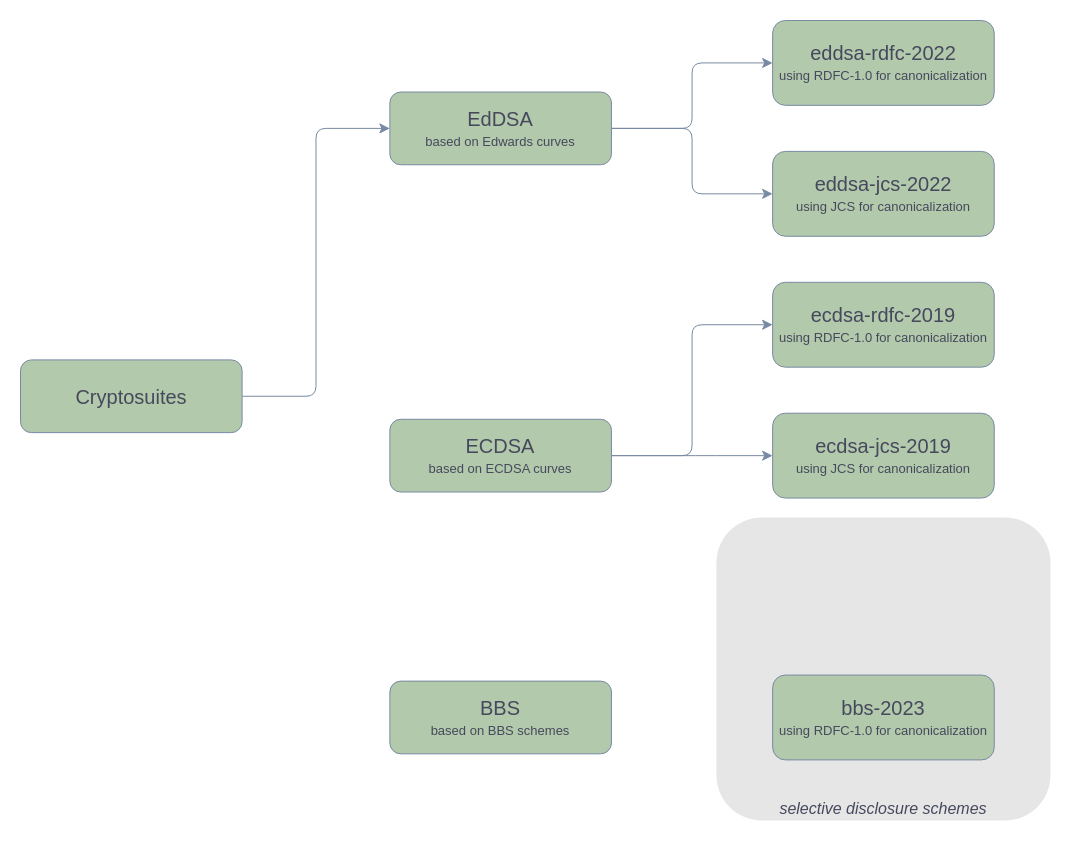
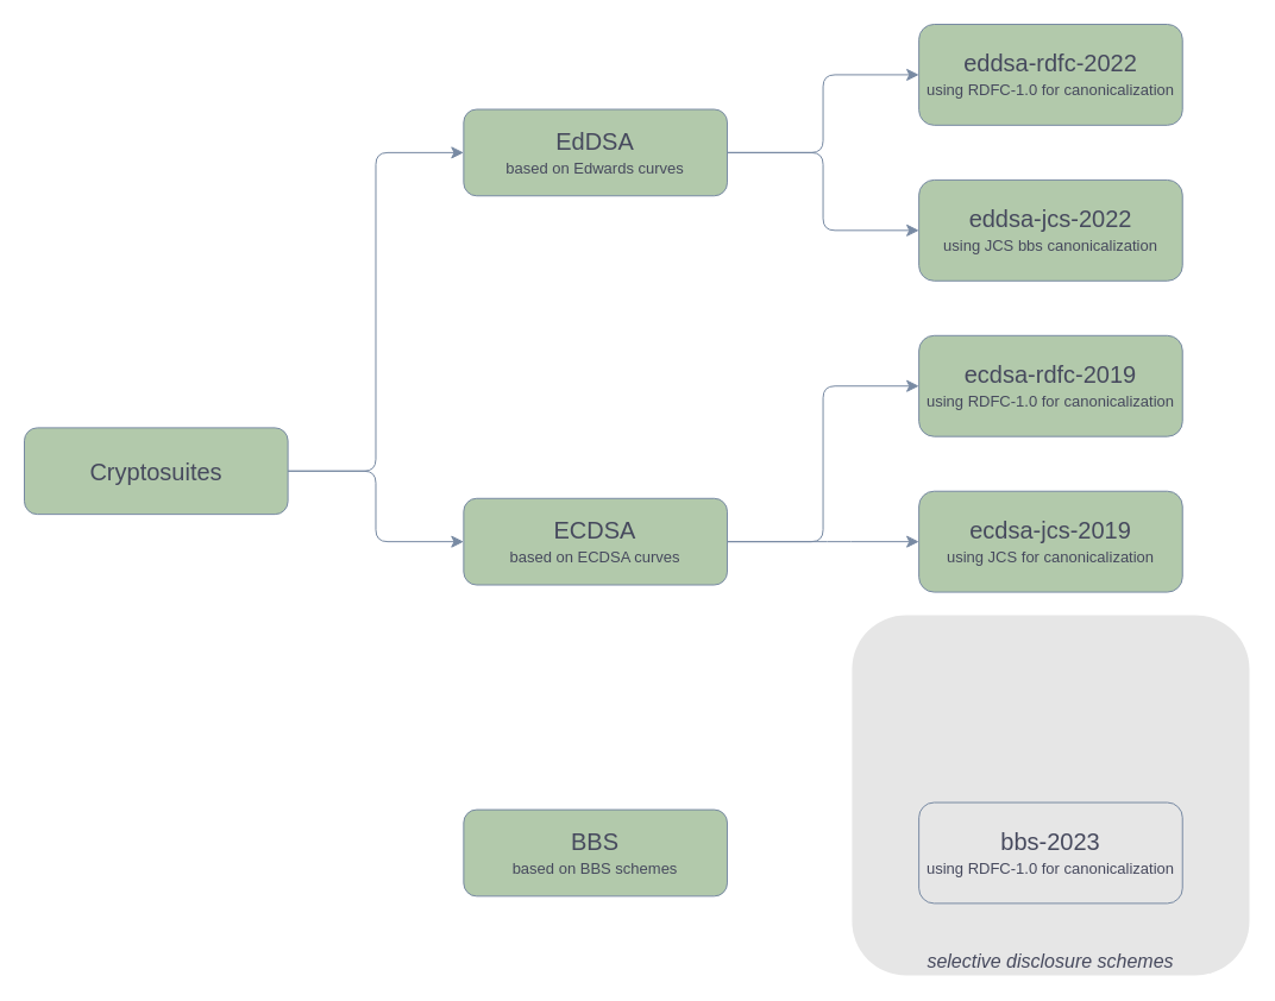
- <mxCell id="10" value="&lt;div&gt;&lt;span style=&quot;background-color: initial; font-size: 20px;&quot;&gt;eddsa-jcs-2022&lt;/span&gt;&lt;/div&gt;&lt;div&gt;&lt;span style=&quot;font-size: 13px; background-color: initial;&quot;&gt;using JCS for canonicalization&lt;/span&gt;&lt;br&gt;&lt;/div&gt;" style="rounded=1;whiteSpace=wrap;html=1;fontSize=16;labelBackgroundColor=none;fillColor=#B2C9AB;flipV=1;strokeColor=#788AA3;fontColor=#46495D;" parent="1" vertex="1"><mxGeometry x="772.143" y="150.909" width="221.6" height="84.848" as="geometry" /></mxCell>
+ <mxCell id="10" value="&lt;div&gt;&lt;span style=&quot;background-color: initial; font-size: 20px;&quot;&gt;eddsa-jcs-2022&lt;/span&gt;&lt;/div&gt;&lt;div&gt;&lt;span style=&quot;font-size: 13px; background-color: initial;&quot;&gt;using JCS bbs canonicalization&lt;/span&gt;&lt;br&gt;&lt;/div&gt;" style="rounded=1;whiteSpace=wrap;html=1;fontSize=16;labelBackgroundColor=none;fillColor=#B2C9AB;flipV=1;strokeColor=#788AA3;fontColor=#46495D;" parent="1" vertex="1"><mxGeometry x="772.143" y="150.909" width="221.6" height="84.848" as="geometry" /></mxCell>
+ <mxCell id="14" value="" style="edgeStyle=elbowEdgeStyle;elbow=horizontal;endArrow=classic;html=1;curved=0;rounded=1;endSize=8;startSize=8;fontSize=12;entryX=0;entryY=0.5;entryDx=0;entryDy=0;exitX=1;exitY=0.5;exitDx=0;exitDy=0;labelBackgroundColor=none;fontColor=default;strokeColor=#788AA3;" parent="1" source="3" target="6" edge="1"><mxGeometry width="50" height="50" relative="1" as="geometry"><mxPoint x="255.045" y="407.879" as="sourcePoint" /><mxPoint x="402.787" y="140" as="targetPoint" /><Array as="points"><mxPoint x="315.485" y="432.121" /></Array></mxGeometry></mxCell>
- <mxCell id="8" value="&lt;div&gt;&lt;span style=&quot;background-color: initial; font-size: 20px;&quot;&gt;bbs-2023&lt;/span&gt;&lt;/div&gt;&lt;div&gt;&lt;span style=&quot;font-size: 13px; background-color: initial;&quot;&gt;using RDFC-1.0 for canonicalization&lt;/span&gt;&lt;/div&gt;" style="rounded=1;whiteSpace=wrap;html=1;fontSize=16;labelBackgroundColor=none;fillColor=#B2C9AB;flipV=1;strokeColor=#788AA3;fontColor=#46495D;" parent="1" vertex="1"><mxGeometry x="772.143" y="674.545" width="221.6" height="84.848" as="geometry" /></mxCell>
+ <mxCell id="8" value="&lt;div&gt;&lt;span style=&quot;background-color: initial; font-size: 20px;&quot;&gt;bbs-2023&lt;/span&gt;&lt;/div&gt;&lt;div&gt;&lt;span style=&quot;font-size: 13px; background-color: initial;&quot;&gt;using RDFC-1.0 for canonicalization&lt;/span&gt;&lt;/div&gt;" style="rounded=1;whiteSpace=wrap;html=1;fontSize=16;labelBackgroundColor=none;fillColor=#e6e6e6;flipV=1;strokeColor=#788AA3;fontColor=#46495D;" parent="1" vertex="1"><mxGeometry x="772.143" y="674.545" width="221.6" height="84.848" as="geometry" /></mxCell>
